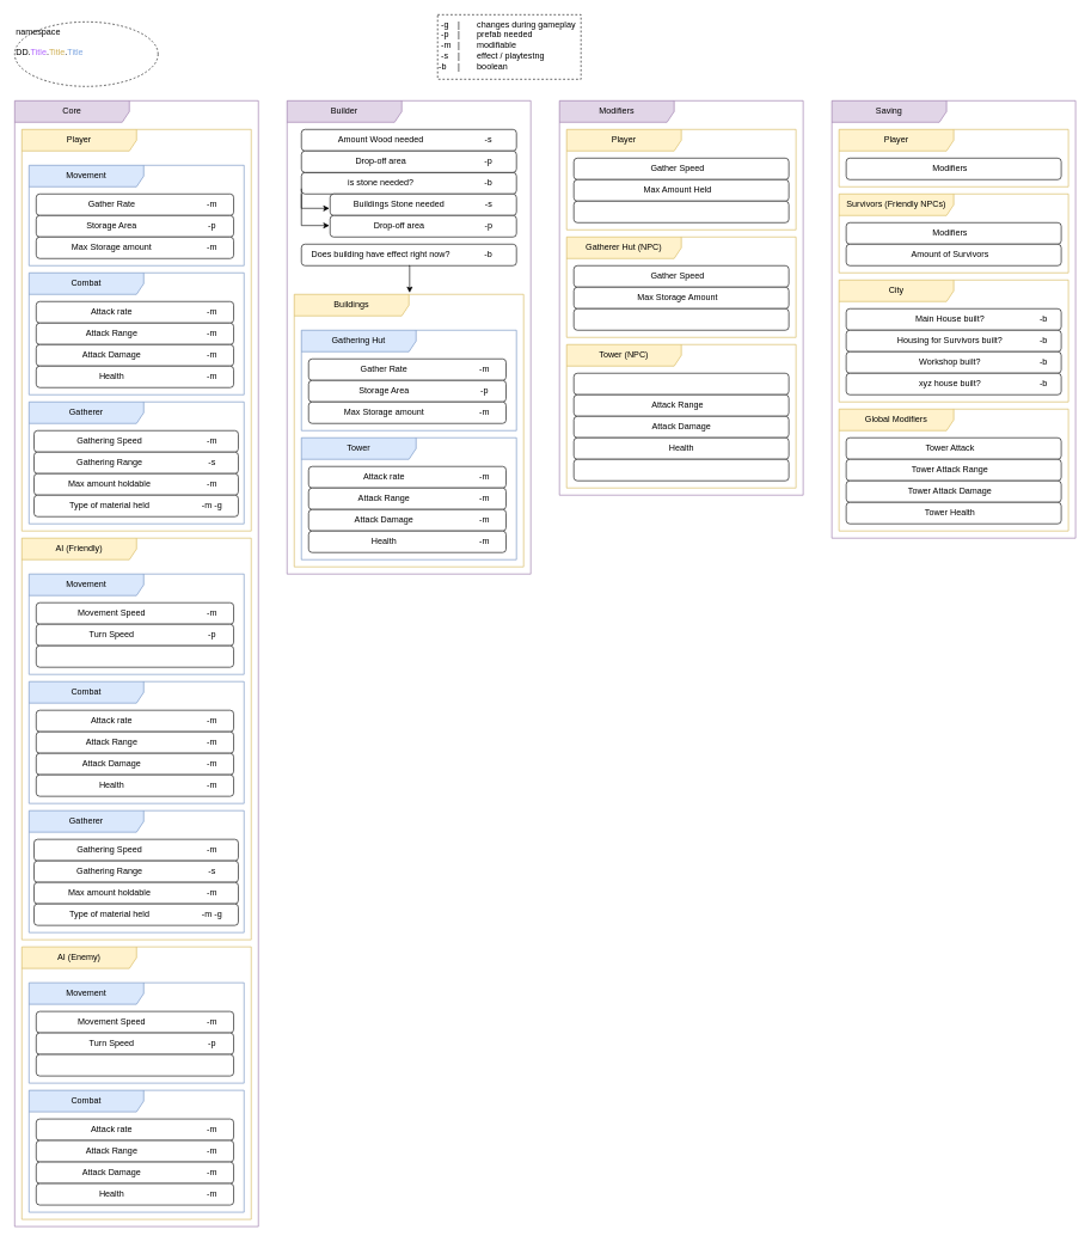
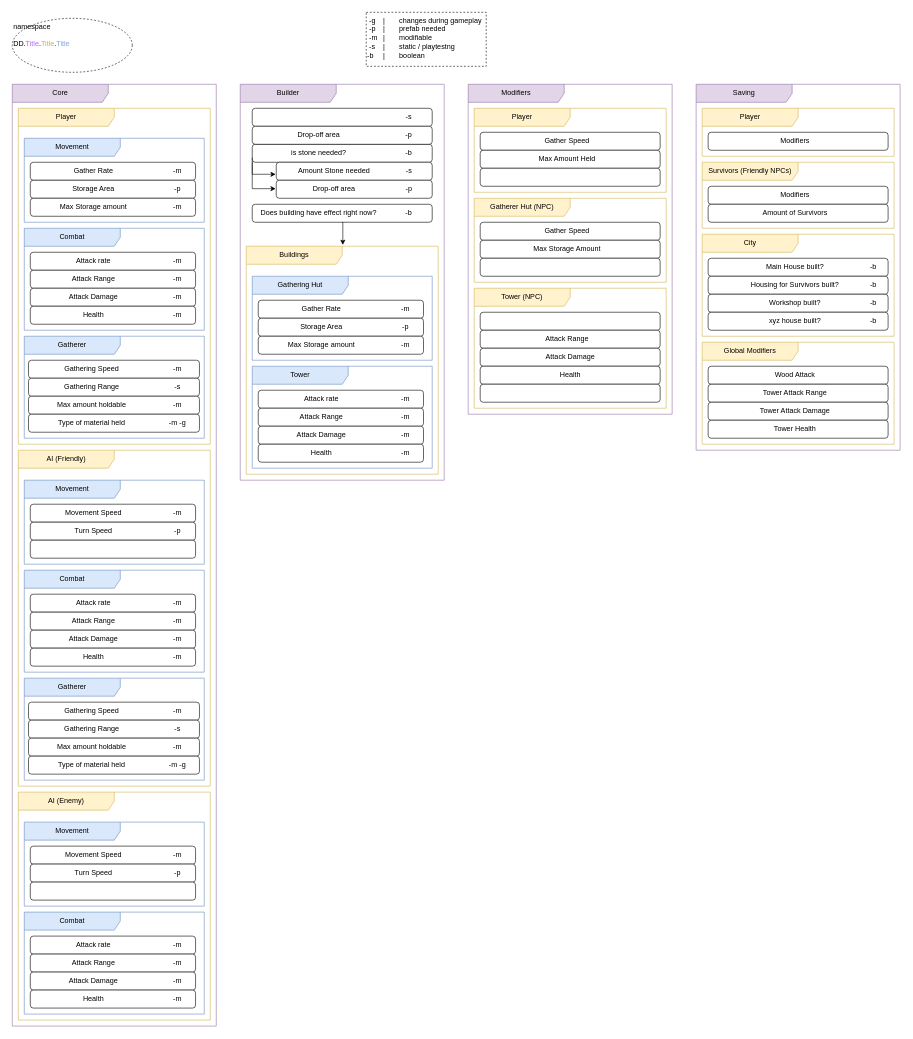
- <mxCell id="44" value="&lt;div&gt;&amp;nbsp;-g&lt;span style=&quot;white-space: pre;&quot;&gt;&#09;&lt;/span&gt;|&lt;span style=&quot;white-space: pre;&quot;&gt;&#09;&lt;/span&gt;changes during gameplay&lt;/div&gt;&lt;div&gt;&amp;nbsp;-p&lt;span style=&quot;white-space: pre;&quot;&gt;&#09;&lt;/span&gt;|&lt;span style=&quot;white-space: pre;&quot;&gt;&#09;&lt;/span&gt;prefab needed&lt;/div&gt;&lt;div&gt;&amp;nbsp;-m&lt;span style=&quot;white-space: pre;&quot;&gt;&#09;&lt;/span&gt;|&lt;span style=&quot;white-space: pre;&quot;&gt;&#09;&lt;/span&gt;modifiable&lt;/div&gt;&lt;div&gt;&amp;nbsp;-s&lt;span style=&quot;white-space: pre;&quot;&gt;&#09;&lt;/span&gt;|&lt;span style=&quot;white-space: pre;&quot;&gt;&#09;&lt;/span&gt;effect / playtestng&lt;br&gt;&lt;/div&gt;&lt;div&gt;-b&lt;span style=&quot;white-space: pre;&quot;&gt;&#09;&lt;/span&gt;|&lt;span style=&quot;white-space: pre;&quot;&gt;&#09;&lt;/span&gt;boolean&lt;br&gt;&lt;/div&gt;" style="fontStyle=0;dashed=1;html=1;whiteSpace=wrap;align=left;spacing=2;verticalAlign=top;" vertex="1" parent="1"><mxGeometry x="610" y="20" width="200" height="90" as="geometry" /></mxCell>
+ <mxCell id="44" value="&lt;div&gt;&amp;nbsp;-g&lt;span style=&quot;white-space: pre;&quot;&gt;&#09;&lt;/span&gt;|&lt;span style=&quot;white-space: pre;&quot;&gt;&#09;&lt;/span&gt;changes during gameplay&lt;/div&gt;&lt;div&gt;&amp;nbsp;-p&lt;span style=&quot;white-space: pre;&quot;&gt;&#09;&lt;/span&gt;|&lt;span style=&quot;white-space: pre;&quot;&gt;&#09;&lt;/span&gt;prefab needed&lt;/div&gt;&lt;div&gt;&amp;nbsp;-m&lt;span style=&quot;white-space: pre;&quot;&gt;&#09;&lt;/span&gt;|&lt;span style=&quot;white-space: pre;&quot;&gt;&#09;&lt;/span&gt;modifiable&lt;/div&gt;&lt;div&gt;&amp;nbsp;-s&lt;span style=&quot;white-space: pre;&quot;&gt;&#09;&lt;/span&gt;|&lt;span style=&quot;white-space: pre;&quot;&gt;&#09;&lt;/span&gt;static / playtestng&lt;br&gt;&lt;/div&gt;&lt;div&gt;-b&lt;span style=&quot;white-space: pre;&quot;&gt;&#09;&lt;/span&gt;|&lt;span style=&quot;white-space: pre;&quot;&gt;&#09;&lt;/span&gt;boolean&lt;br&gt;&lt;/div&gt;" style="fontStyle=0;dashed=1;html=1;whiteSpace=wrap;align=left;spacing=2;verticalAlign=top;" vertex="1" parent="1"><mxGeometry x="610" y="20" width="200" height="90" as="geometry" /></mxCell>
- <mxCell id="48" value="Amount Wood needed" style="html=1;shape=mxgraph.er.anchor;whiteSpace=wrap;container=0;" vertex="1" parent="46"><mxGeometry width="222.414" height="30" as="geometry" /></mxCell>
- <mxCell id="56" value="Buildings Stone needed" style="html=1;shape=mxgraph.er.anchor;whiteSpace=wrap;container=0;" vertex="1" parent="54"><mxGeometry width="192.759" height="30" as="geometry" /></mxCell>
+ <mxCell id="56" value="Amount Stone needed" style="html=1;shape=mxgraph.er.anchor;whiteSpace=wrap;container=0;" vertex="1" parent="54"><mxGeometry width="192.759" height="30" as="geometry" /></mxCell>
- <mxCell id="297" value="Tower Attack" style="html=1;shape=mxgraph.er.anchor;whiteSpace=wrap;container=0;" vertex="1" parent="295"><mxGeometry width="290" height="30" as="geometry" /></mxCell>
+ <mxCell id="297" value="Wood Attack" style="html=1;shape=mxgraph.er.anchor;whiteSpace=wrap;container=0;" vertex="1" parent="295"><mxGeometry width="290" height="30" as="geometry" /></mxCell>
